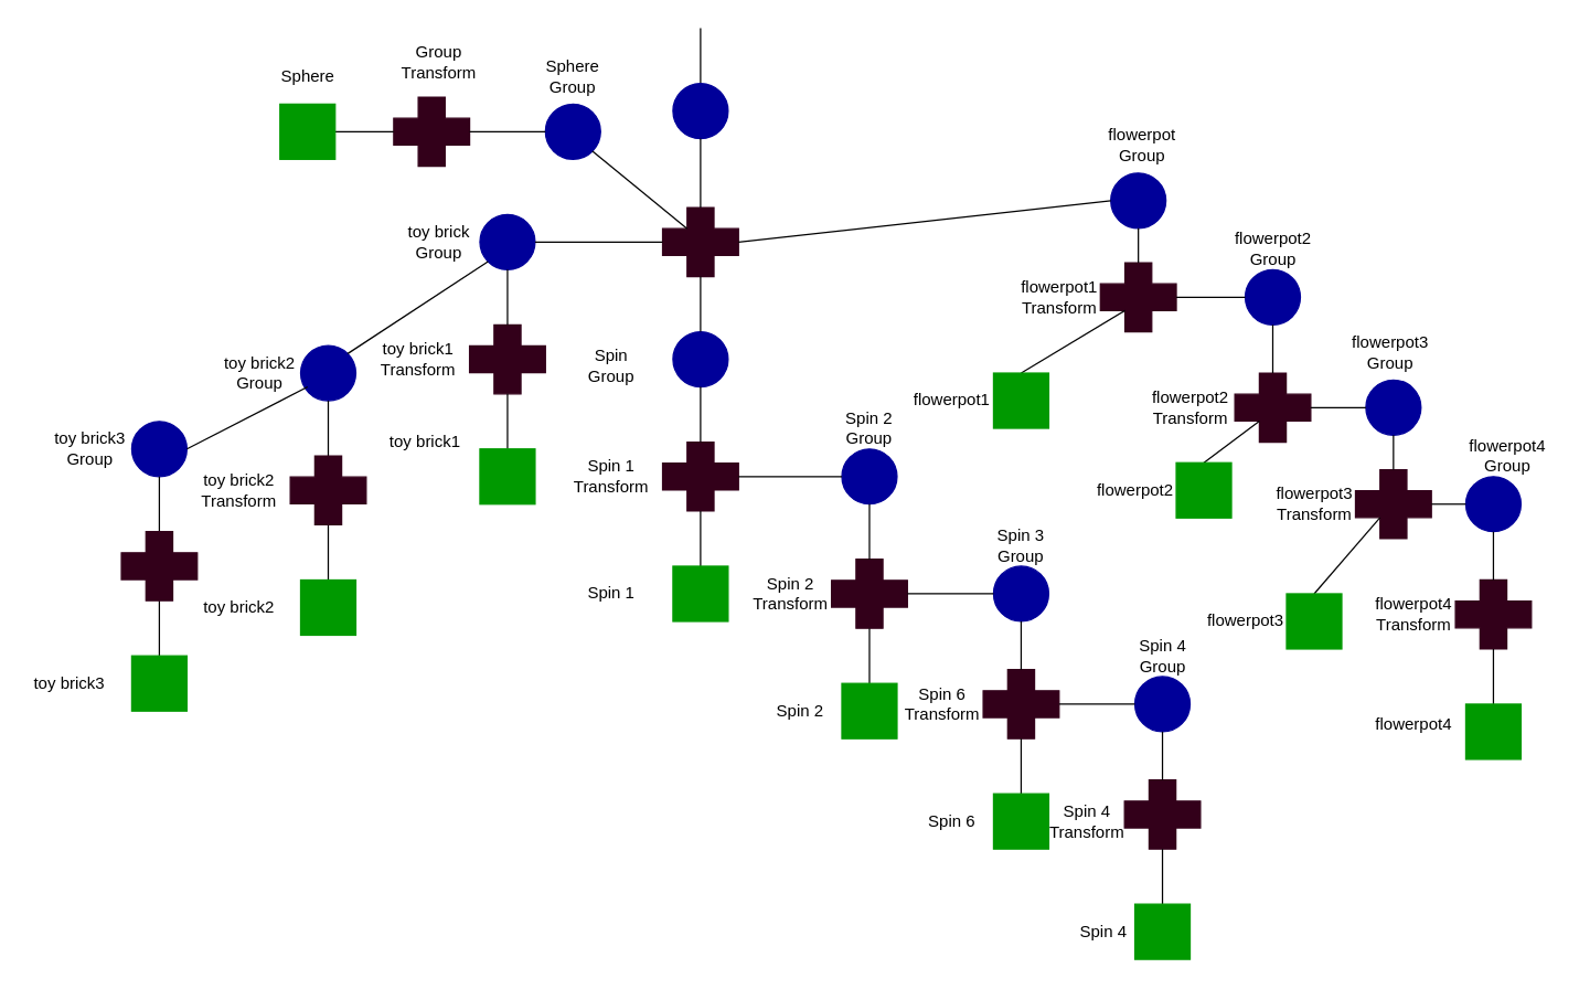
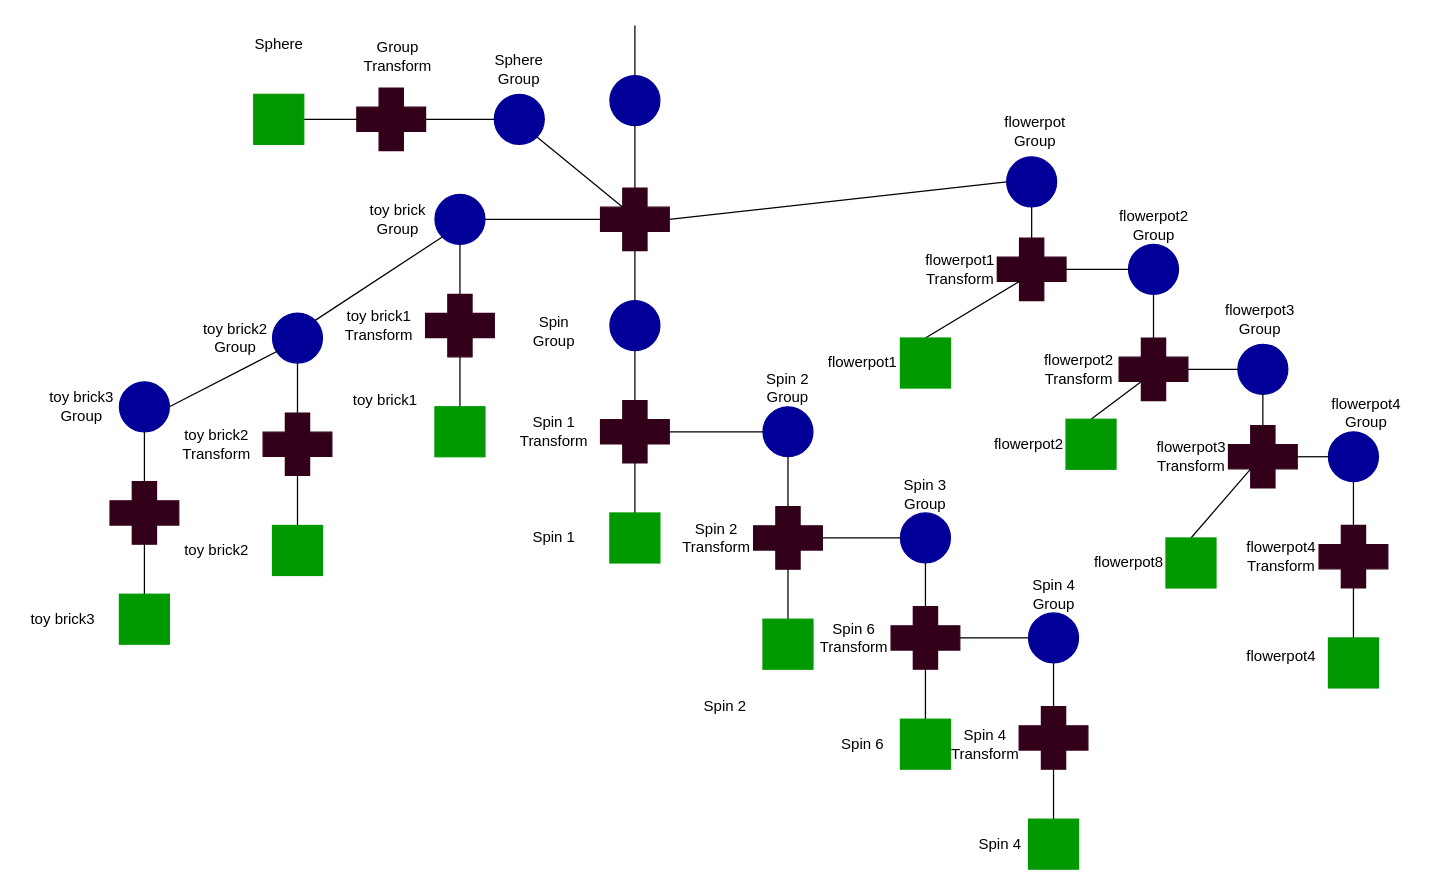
- <mxCell id="109" value="Sphere" style="text;html=1;strokeColor=none;fillColor=none;align=center;verticalAlign=middle;whiteSpace=wrap;rounded=0;" vertex="1" parent="1"><mxGeometry x="192.5" y="40" width="60" height="30" as="geometry" /></mxCell>
+ <mxCell id="109" value="Sphere" style="text;html=1;strokeColor=none;fillColor=none;align=center;verticalAlign=middle;whiteSpace=wrap;rounded=0;" vertex="1" parent="1"><mxGeometry x="192.5" y="20" width="60" height="30" as="geometry" /></mxCell>
- <mxCell id="65" value="flowerpot3" style="text;html=1;strokeColor=none;fillColor=none;align=center;verticalAlign=middle;whiteSpace=wrap;rounded=0;" vertex="1" parent="1"><mxGeometry x="872.5" y="435" width="60" height="30" as="geometry" /></mxCell>
+ <mxCell id="65" value="flowerpot8" style="text;html=1;strokeColor=none;fillColor=none;align=center;verticalAlign=middle;whiteSpace=wrap;rounded=0;" vertex="1" parent="1"><mxGeometry x="872.5" y="435" width="60" height="30" as="geometry" /></mxCell>
- <mxCell id="20" value="Spin 2" style="text;html=1;strokeColor=none;fillColor=none;align=center;verticalAlign=middle;whiteSpace=wrap;rounded=0;" vertex="1" parent="1"><mxGeometry x="550" y="500" width="60" height="30" as="geometry" /></mxCell>
+ <mxCell id="20" value="Spin 2" style="text;html=1;strokeColor=none;fillColor=none;align=center;verticalAlign=middle;whiteSpace=wrap;rounded=0;" vertex="1" parent="1"><mxGeometry x="550" y="550" width="60" height="30" as="geometry" /></mxCell>
